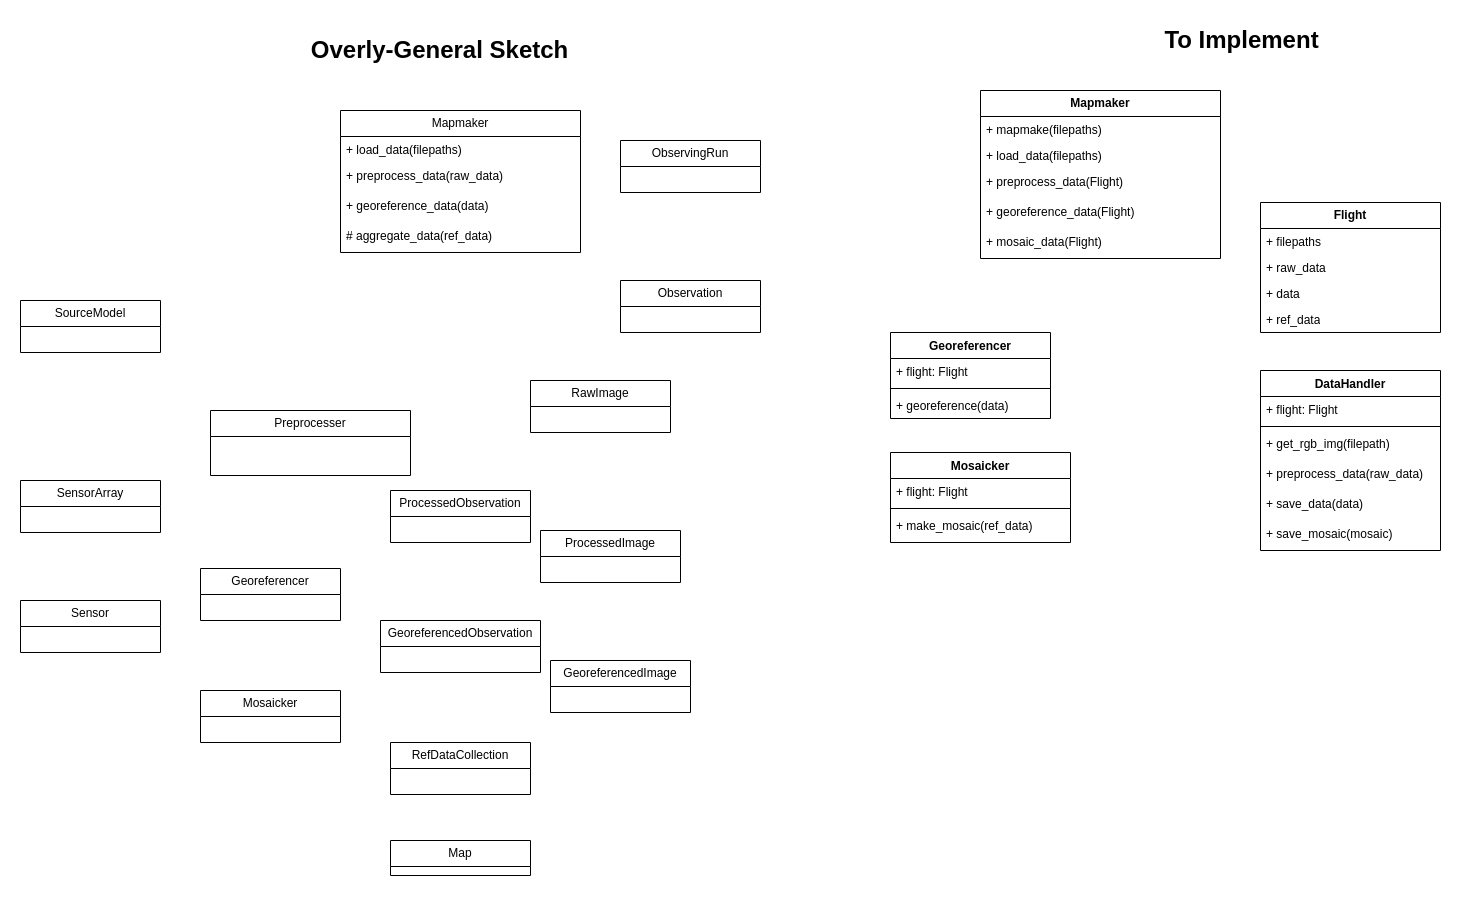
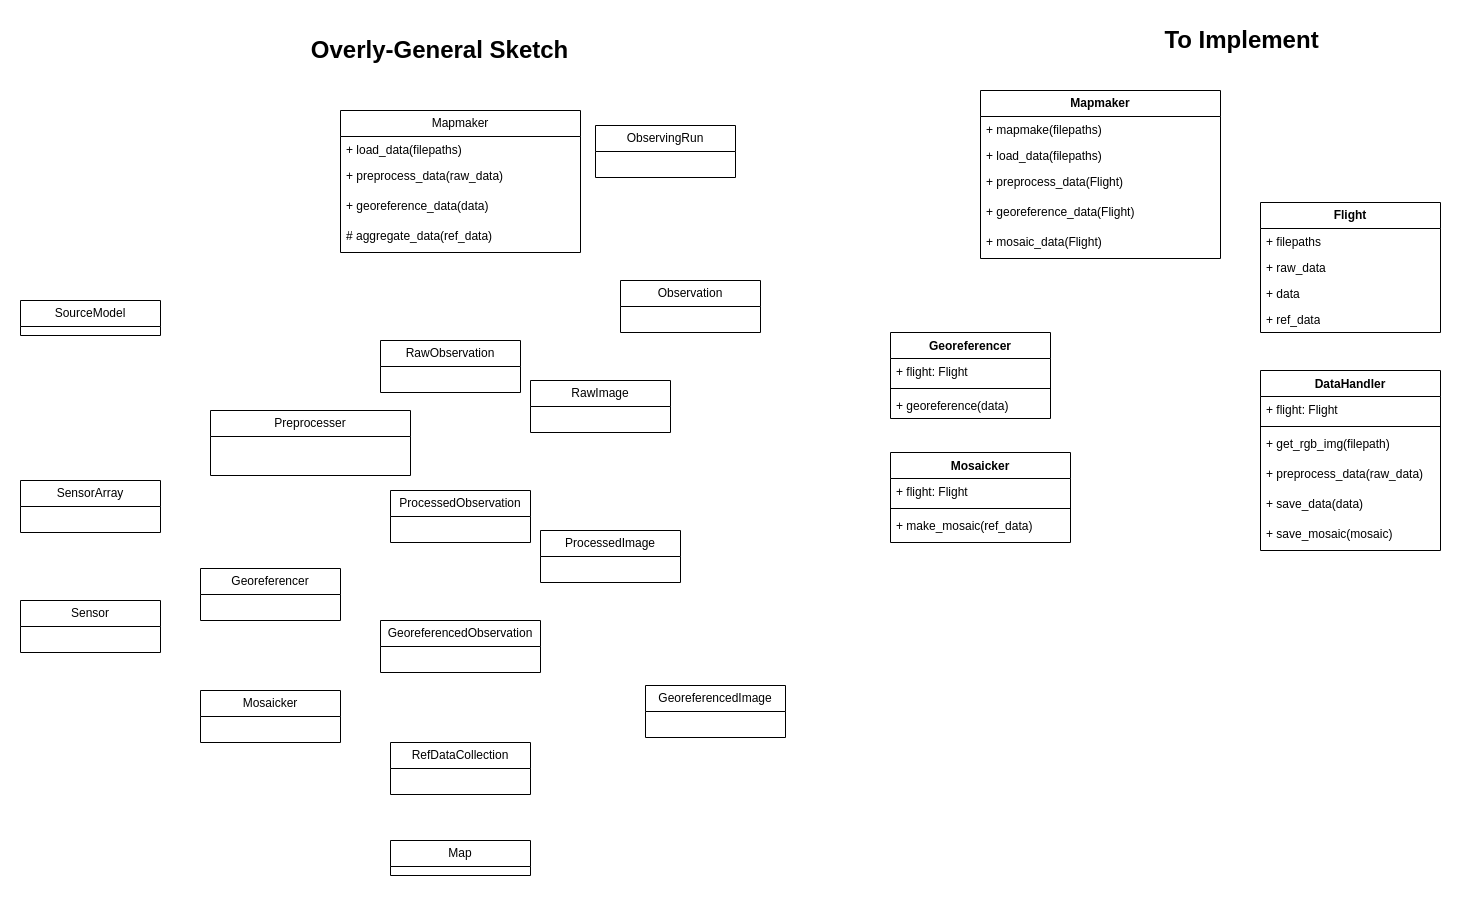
- <mxCell id="4" value="ObservingRun" style="swimlane;fontStyle=0;childLayout=stackLayout;horizontal=1;startSize=26;fillColor=none;horizontalStack=0;resizeParent=1;resizeParentMax=0;resizeLast=0;collapsible=1;marginBottom=0;whiteSpace=wrap;html=1;" vertex="1" parent="1"><mxGeometry x="620" y="140" width="140" height="52" as="geometry" /></mxCell>
+ <mxCell id="4" value="ObservingRun" style="swimlane;fontStyle=0;childLayout=stackLayout;horizontal=1;startSize=26;fillColor=none;horizontalStack=0;resizeParent=1;resizeParentMax=0;resizeLast=0;collapsible=1;marginBottom=0;whiteSpace=wrap;html=1;" vertex="1" parent="1"><mxGeometry x="595" y="125" width="140" height="52" as="geometry" /></mxCell>
- <mxCell id="11" value="SourceModel" style="swimlane;fontStyle=0;childLayout=stackLayout;horizontal=1;startSize=26;fillColor=none;horizontalStack=0;resizeParent=1;resizeParentMax=0;resizeLast=0;collapsible=1;marginBottom=0;whiteSpace=wrap;html=1;" vertex="1" parent="1"><mxGeometry x="20" y="300" width="140" height="52" as="geometry" /></mxCell>
+ <mxCell id="11" value="SourceModel" style="swimlane;fontStyle=0;childLayout=stackLayout;horizontal=1;startSize=26;fillColor=none;horizontalStack=0;resizeParent=1;resizeParentMax=0;resizeLast=0;collapsible=1;marginBottom=0;whiteSpace=wrap;html=1;" vertex="1" parent="1"><mxGeometry x="20" y="300" width="140" height="35" as="geometry" /></mxCell>
+ <mxCell id="5" value="RawObservation" style="swimlane;fontStyle=0;childLayout=stackLayout;horizontal=1;startSize=26;fillColor=none;horizontalStack=0;resizeParent=1;resizeParentMax=0;resizeLast=0;collapsible=1;marginBottom=0;whiteSpace=wrap;html=1;" vertex="1" parent="1"><mxGeometry x="380" y="340" width="140" height="52" as="geometry" /></mxCell>
- <mxCell id="7" value="GeoreferencedImage" style="swimlane;fontStyle=0;childLayout=stackLayout;horizontal=1;startSize=26;fillColor=none;horizontalStack=0;resizeParent=1;resizeParentMax=0;resizeLast=0;collapsible=1;marginBottom=0;whiteSpace=wrap;html=1;" vertex="1" parent="1"><mxGeometry x="550" y="660" width="140" height="52" as="geometry" /></mxCell>
+ <mxCell id="7" value="GeoreferencedImage" style="swimlane;fontStyle=0;childLayout=stackLayout;horizontal=1;startSize=26;fillColor=none;horizontalStack=0;resizeParent=1;resizeParentMax=0;resizeLast=0;collapsible=1;marginBottom=0;whiteSpace=wrap;html=1;" vertex="1" parent="1"><mxGeometry x="645" y="685" width="140" height="52" as="geometry" /></mxCell>
